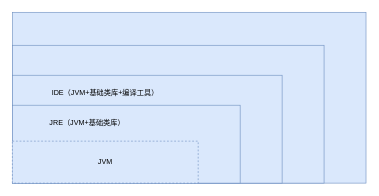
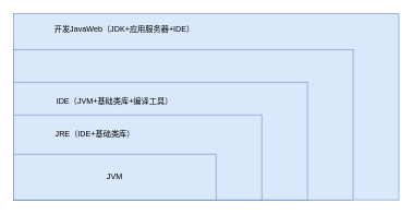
+ <mxCell id="9" value="开发JavaWeb（JDK+应用服务器+IDE）" style="text;html=1;strokeColor=none;fillColor=none;align=center;verticalAlign=middle;whiteSpace=wrap;rounded=0;" parent="1" vertex="1"><mxGeometry x="70" y="35" width="240" height="20" as="geometry" /></mxCell>
- <mxCell id="7" value="JRE（JVM+基础类库）" style="text;html=1;strokeColor=none;fillColor=none;align=center;verticalAlign=middle;whiteSpace=wrap;rounded=0;" parent="1" vertex="1"><mxGeometry x="50" y="195" width="190" height="20" as="geometry" /></mxCell>
+ <mxCell id="7" value="JRE（IDE+基础类库）" style="text;html=1;strokeColor=none;fillColor=none;align=center;verticalAlign=middle;whiteSpace=wrap;rounded=0;" parent="1" vertex="1"><mxGeometry x="50" y="195" width="190" height="20" as="geometry" /></mxCell>
- <mxCell id="6" value="JVM" style="rounded=0;whiteSpace=wrap;html=1;fillColor=#dae8fc;strokeColor=#6c8ebf;dashed=1;" parent="1" vertex="1"><mxGeometry x="20" y="235" width="310" height="70" as="geometry" /></mxCell>
+ <mxCell id="6" value="JVM" style="rounded=0;whiteSpace=wrap;html=1;fillColor=#dae8fc;strokeColor=#6c8ebf;" parent="1" vertex="1"><mxGeometry x="20" y="235" width="310" height="70" as="geometry" /></mxCell>
